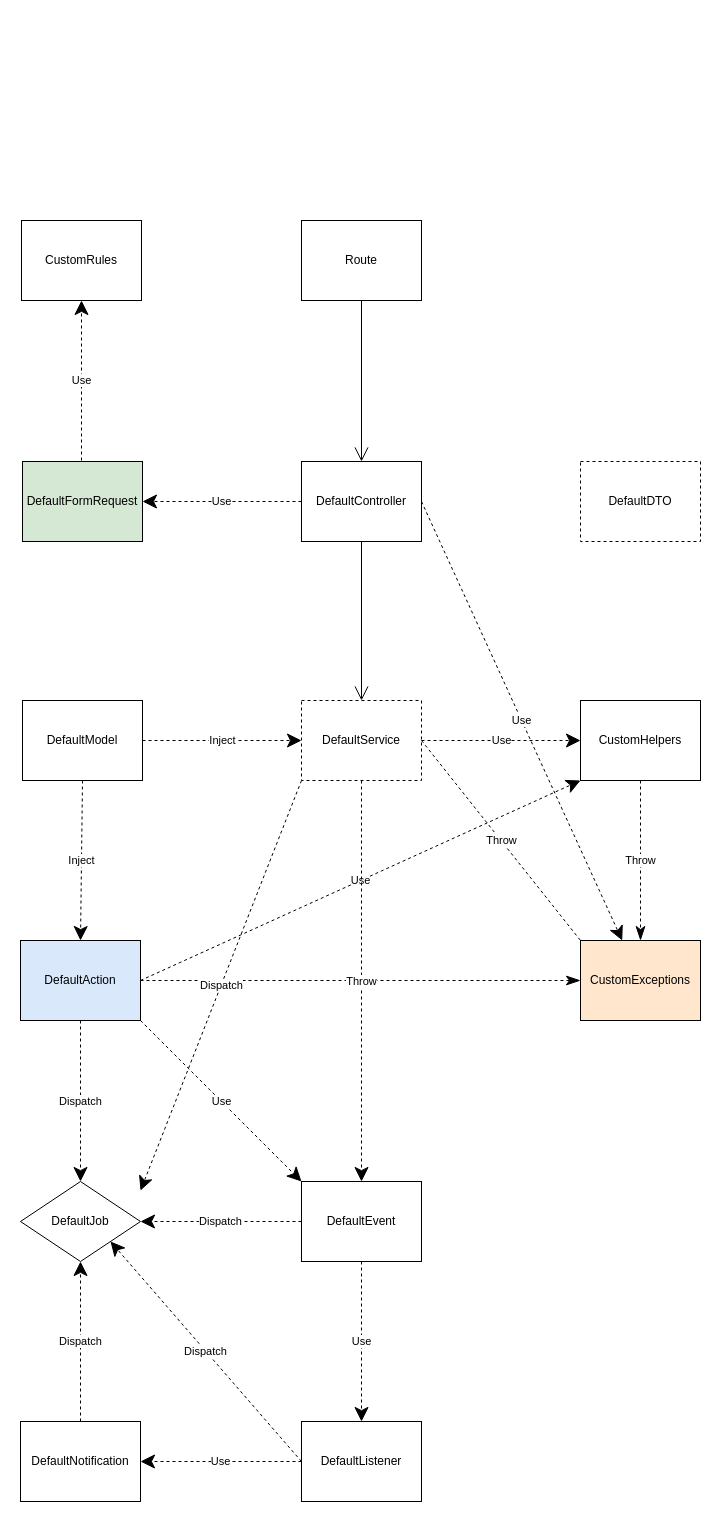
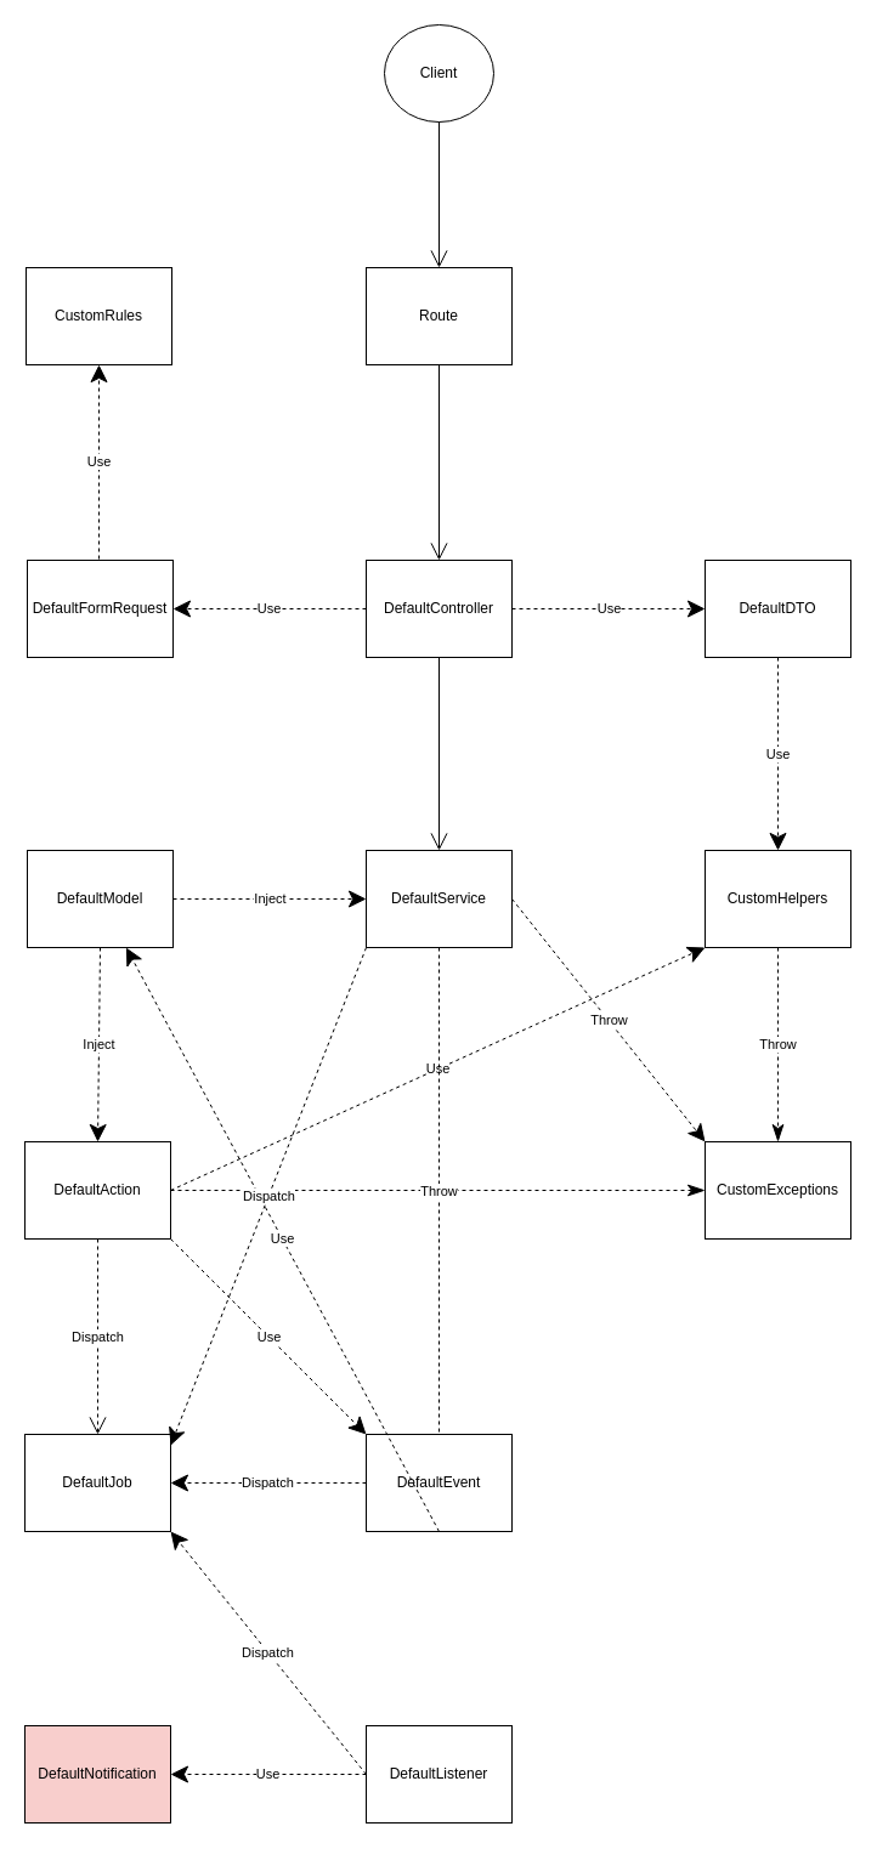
+ <mxCell id="12" value="Client" style="ellipse;whiteSpace=wrap;html=1;" parent="1" vertex="1"><mxGeometry x="316" y="20" width="90" height="80" as="geometry" /></mxCell>
+ <mxCell id="13" value="" style="endArrow=open;endFill=1;endSize=12;html=1;rounded=0;exitX=0.5;exitY=1;exitDx=0;exitDy=0;entryX=0.5;entryY=0;entryDx=0;entryDy=0;" parent="1" source="12" target="38" edge="1"><mxGeometry width="160" relative="1" as="geometry"><mxPoint x="151" y="243" as="sourcePoint" /><mxPoint x="-169" y="400" as="targetPoint" /></mxGeometry></mxCell>
- <mxCell id="3" value="DefaultFormRequest" style="html=1;whiteSpace=wrap;fillColor=#d5e8d4;" parent="1" vertex="1"><mxGeometry x="22" y="461" width="120" height="80" as="geometry" /></mxCell>
+ <mxCell id="3" value="DefaultFormRequest" style="html=1;whiteSpace=wrap;" parent="1" vertex="1"><mxGeometry x="22" y="461" width="120" height="80" as="geometry" /></mxCell>
- <mxCell id="5" value="DefaultDTO" style="html=1;whiteSpace=wrap;dashed=1;" parent="1" vertex="1"><mxGeometry x="580" y="461" width="120" height="80" as="geometry" /></mxCell>
+ <mxCell id="5" value="DefaultDTO" style="html=1;whiteSpace=wrap;" parent="1" vertex="1"><mxGeometry x="580" y="461" width="120" height="80" as="geometry" /></mxCell>
+ <mxCell id="19" value="Use" style="endArrow=classic;endSize=12;dashed=1;html=1;rounded=0;exitX=0.5;exitY=1;exitDx=0;exitDy=0;endFill=1;" parent="1" source="5" target="8" edge="1"><mxGeometry width="160" relative="1" as="geometry"><mxPoint x="439" y="392" as="sourcePoint" /><mxPoint x="592" y="392" as="targetPoint" /></mxGeometry></mxCell>
- <mxCell id="22" value="Use" style="endArrow=classic;endSize=12;dashed=1;html=1;rounded=0;exitX=1;exitY=0.5;exitDx=0;exitDy=0;endFill=1;" parent="1" source="2" target="14" edge="1"><mxGeometry width="160" relative="1" as="geometry"><mxPoint x="413" y="353" as="sourcePoint" /><mxPoint x="511" y="353" as="targetPoint" /></mxGeometry></mxCell>
+ <mxCell id="22" value="Use" style="endArrow=classic;endSize=12;dashed=1;html=1;rounded=0;exitX=1;exitY=0.5;exitDx=0;exitDy=0;endFill=1;entryX=0;entryY=0.5;entryDx=0;entryDy=0;" parent="1" source="2" target="5" edge="1"><mxGeometry width="160" relative="1" as="geometry"><mxPoint x="413" y="353" as="sourcePoint" /><mxPoint x="511" y="353" as="targetPoint" /></mxGeometry></mxCell>
- <mxCell id="4" value="DefaultService" style="html=1;whiteSpace=wrap;dashed=1;" parent="1" vertex="1"><mxGeometry x="301" y="700" width="120" height="80" as="geometry" /></mxCell>
+ <mxCell id="4" value="DefaultService" style="html=1;whiteSpace=wrap;" parent="1" vertex="1"><mxGeometry x="301" y="700" width="120" height="80" as="geometry" /></mxCell>
- <mxCell id="20" value="Use" style="endArrow=classic;endSize=12;dashed=1;html=1;rounded=0;exitX=1;exitY=0.5;exitDx=0;exitDy=0;endFill=1;entryX=0;entryY=0.5;entryDx=0;entryDy=0;" parent="1" source="4" target="8" edge="1"><mxGeometry width="160" relative="1" as="geometry"><mxPoint x="570" y="631" as="sourcePoint" /><mxPoint x="570" y="790" as="targetPoint" /></mxGeometry></mxCell>
- <mxCell id="15" value="Throw" style="endArrow=none;endSize=12;dashed=1;html=1;rounded=0;exitX=1;exitY=0.5;exitDx=0;exitDy=0;entryX=0;entryY=0;entryDx=0;entryDy=0;endFill=1;" parent="1" source="4" target="14" edge="1"><mxGeometry width="160" relative="1" as="geometry"><mxPoint x="130" y="550" as="sourcePoint" /><mxPoint x="51" y="550" as="targetPoint" /></mxGeometry></mxCell>
+ <mxCell id="15" value="Throw" style="endArrow=classic;endSize=12;dashed=1;html=1;rounded=0;exitX=1;exitY=0.5;exitDx=0;exitDy=0;entryX=0;entryY=0;entryDx=0;entryDy=0;endFill=1;" parent="1" source="4" target="14" edge="1"><mxGeometry width="160" relative="1" as="geometry"><mxPoint x="130" y="550" as="sourcePoint" /><mxPoint x="51" y="550" as="targetPoint" /></mxGeometry></mxCell>
- <mxCell id="7" value="DefaultAction" style="html=1;whiteSpace=wrap;fillColor=#dae8fc;" parent="1" vertex="1"><mxGeometry x="20" y="940" width="120" height="80" as="geometry" /></mxCell>
+ <mxCell id="7" value="DefaultAction" style="html=1;whiteSpace=wrap;" parent="1" vertex="1"><mxGeometry x="20" y="940" width="120" height="80" as="geometry" /></mxCell>
- <mxCell id="14" value="CustomExceptions" style="html=1;whiteSpace=wrap;fillColor=#ffe6cc;" parent="1" vertex="1"><mxGeometry x="580" y="940" width="120" height="80" as="geometry" /></mxCell>
+ <mxCell id="14" value="CustomExceptions" style="html=1;whiteSpace=wrap;" parent="1" vertex="1"><mxGeometry x="580" y="940" width="120" height="80" as="geometry" /></mxCell>
- <mxCell id="31" value="Dispatch" style="endArrow=classic;endSize=12;dashed=1;html=1;rounded=0;endFill=1;exitX=0.5;exitY=1;exitDx=0;exitDy=0;entryX=0.5;entryY=0;entryDx=0;entryDy=0;" parent="1" source="7" target="24" edge="1"><mxGeometry width="160" relative="1" as="geometry"><mxPoint x="230" y="1153" as="sourcePoint" /><mxPoint x="150" y="1153" as="targetPoint" /></mxGeometry></mxCell>
+ <mxCell id="31" value="Dispatch" style="endArrow=open;endSize=12;dashed=1;html=1;rounded=0;endFill=1;exitX=0.5;exitY=1;exitDx=0;exitDy=0;entryX=0.5;entryY=0;entryDx=0;entryDy=0;" parent="1" source="7" target="24" edge="1"><mxGeometry width="160" relative="1" as="geometry"><mxPoint x="230" y="1153" as="sourcePoint" /><mxPoint x="150" y="1153" as="targetPoint" /></mxGeometry></mxCell>
- <mxCell id="26" value="Throw" style="endArrow=classic;endSize=12;dashed=1;html=1;rounded=0;endFill=1;entryX=0.5;entryY=0;entryDx=0;entryDy=0;exitX=0.5;exitY=1;exitDx=0;exitDy=0;" parent="1" source="4" target="23" edge="1"><mxGeometry width="160" relative="1" as="geometry"><mxPoint x="422" y="543" as="sourcePoint" /><mxPoint x="510" y="591" as="targetPoint" /></mxGeometry></mxCell>
+ <mxCell id="26" value="Throw" style="endArrow=none;endSize=12;dashed=1;html=1;rounded=0;endFill=1;entryX=0.5;entryY=0;entryDx=0;entryDy=0;exitX=0.5;exitY=1;exitDx=0;exitDy=0;" parent="1" source="4" target="23" edge="1"><mxGeometry width="160" relative="1" as="geometry"><mxPoint x="422" y="543" as="sourcePoint" /><mxPoint x="510" y="591" as="targetPoint" /></mxGeometry></mxCell>
- <mxCell id="24" value="DefaultJob" style="rhombus;html=1;whiteSpace=wrap;" parent="1" vertex="1"><mxGeometry x="20" y="1181" width="120" height="80" as="geometry" /></mxCell>
+ <mxCell id="24" value="DefaultJob" style="html=1;whiteSpace=wrap;" parent="1" vertex="1"><mxGeometry x="20" y="1181" width="120" height="80" as="geometry" /></mxCell>
- <mxCell id="27" value="Use" style="endArrow=classic;endSize=12;dashed=1;html=1;rounded=0;endFill=1;exitX=0.5;exitY=1;exitDx=0;exitDy=0;" parent="1" source="23" target="25" edge="1"><mxGeometry width="160" relative="1" as="geometry"><mxPoint x="500" y="1221" as="sourcePoint" /><mxPoint x="430" y="1281" as="targetPoint" /></mxGeometry></mxCell>
+ <mxCell id="27" value="Use" style="endArrow=classic;endSize=12;dashed=1;html=1;rounded=0;endFill=1;exitX=0.5;exitY=1;exitDx=0;exitDy=0;" parent="1" source="23" target="6" edge="1"><mxGeometry width="160" relative="1" as="geometry"><mxPoint x="500" y="1221" as="sourcePoint" /><mxPoint x="430" y="1281" as="targetPoint" /></mxGeometry></mxCell>
- <mxCell id="35" value="Dispatch" style="endArrow=classic;endSize=12;dashed=1;html=1;rounded=0;endFill=1;exitX=0.5;exitY=0;exitDx=0;exitDy=0;entryX=0.5;entryY=1;entryDx=0;entryDy=0;" parent="1" source="33" target="24" edge="1"><mxGeometry x="0.001" width="160" relative="1" as="geometry"><mxPoint x="270" y="1431" as="sourcePoint" /><mxPoint x="150" y="1271" as="targetPoint" /><mxPoint as="offset" /></mxGeometry></mxCell>
- <mxCell id="33" value="DefaultNotification" style="html=1;whiteSpace=wrap;" parent="1" vertex="1"><mxGeometry x="20" y="1421" width="120" height="80" as="geometry" /></mxCell>
+ <mxCell id="33" value="DefaultNotification" style="html=1;whiteSpace=wrap;fillColor=#f8cecc;" parent="1" vertex="1"><mxGeometry x="20" y="1421" width="120" height="80" as="geometry" /></mxCell>
